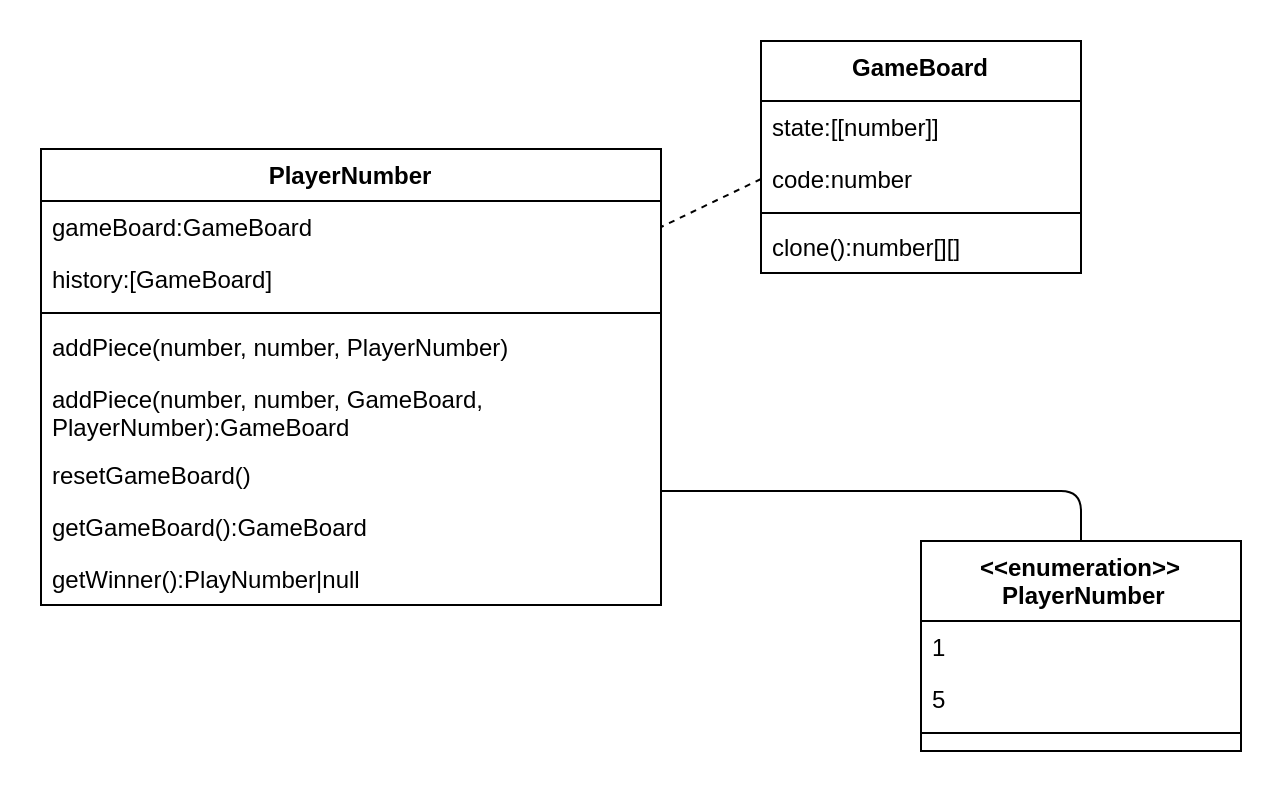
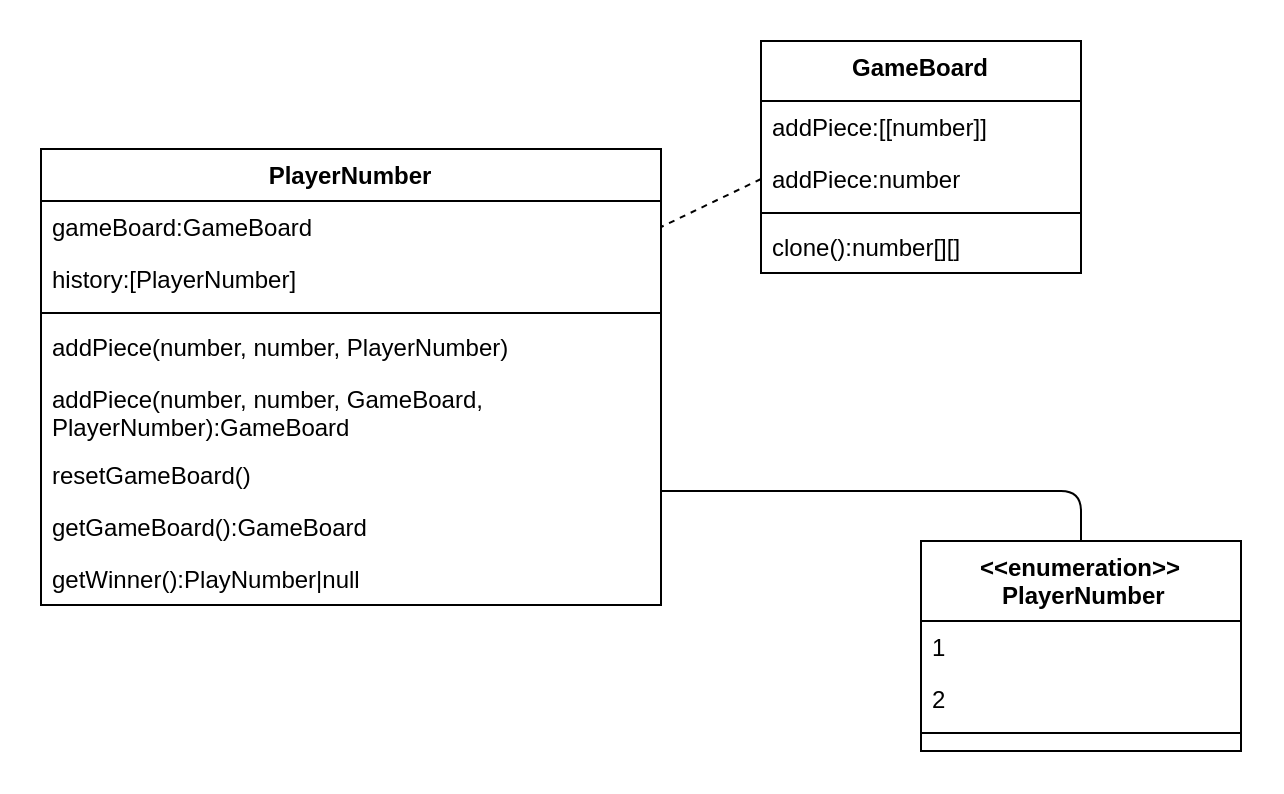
- <mxCell id="3" value="state:[[number]]" style="text;align=left;verticalAlign=top;spacingLeft=4;spacingRight=4;overflow=hidden;rotatable=0;points=[[0,0.5],[1,0.5]];portConstraint=eastwest;" parent="2" vertex="1"><mxGeometry y="30" width="160" height="26" as="geometry" /></mxCell>
+ <mxCell id="3" value="addPiece:[[number]]" style="text;align=left;verticalAlign=top;spacingLeft=4;spacingRight=4;overflow=hidden;rotatable=0;points=[[0,0.5],[1,0.5]];portConstraint=eastwest;" parent="2" vertex="1"><mxGeometry y="30" width="160" height="26" as="geometry" /></mxCell>
- <mxCell id="4" value="code:number" style="text;align=left;verticalAlign=top;spacingLeft=4;spacingRight=4;overflow=hidden;rotatable=0;points=[[0,0.5],[1,0.5]];portConstraint=eastwest;rounded=0;shadow=0;html=0;" parent="2" vertex="1"><mxGeometry y="56" width="160" height="26" as="geometry" /></mxCell>
+ <mxCell id="4" value="addPiece:number" style="text;align=left;verticalAlign=top;spacingLeft=4;spacingRight=4;overflow=hidden;rotatable=0;points=[[0,0.5],[1,0.5]];portConstraint=eastwest;rounded=0;shadow=0;html=0;" parent="2" vertex="1"><mxGeometry y="56" width="160" height="26" as="geometry" /></mxCell>
- <mxCell id="9" value="history:[GameBoard]" style="text;align=left;verticalAlign=top;spacingLeft=4;spacingRight=4;overflow=hidden;rotatable=0;points=[[0,0.5],[1,0.5]];portConstraint=eastwest;rounded=0;shadow=0;html=0;" parent="7" vertex="1"><mxGeometry y="52" width="310" height="26" as="geometry" /></mxCell>
+ <mxCell id="9" value="history:[PlayerNumber]" style="text;align=left;verticalAlign=top;spacingLeft=4;spacingRight=4;overflow=hidden;rotatable=0;points=[[0,0.5],[1,0.5]];portConstraint=eastwest;rounded=0;shadow=0;html=0;" parent="7" vertex="1"><mxGeometry y="52" width="310" height="26" as="geometry" /></mxCell>
- <mxCell id="18" value="5" style="text;align=left;verticalAlign=top;spacingLeft=4;spacingRight=4;overflow=hidden;rotatable=0;points=[[0,0.5],[1,0.5]];portConstraint=eastwest;rounded=0;shadow=0;html=0;" parent="16" vertex="1"><mxGeometry y="66" width="160" height="26" as="geometry" /></mxCell>
+ <mxCell id="18" value="2" style="text;align=left;verticalAlign=top;spacingLeft=4;spacingRight=4;overflow=hidden;rotatable=0;points=[[0,0.5],[1,0.5]];portConstraint=eastwest;rounded=0;shadow=0;html=0;" parent="16" vertex="1"><mxGeometry y="66" width="160" height="26" as="geometry" /></mxCell>
